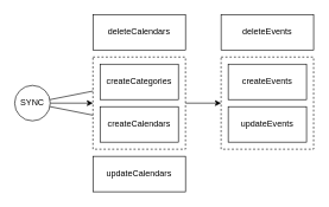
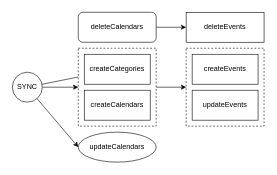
- <mxCell id="8" value="deleteCalendars" style="rounded=0;whiteSpace=wrap;html=1;" vertex="1" parent="1"><mxGeometry x="130" y="20" width="130" height="50" as="geometry" /></mxCell>
+ <mxCell id="8" value="deleteCalendars" style="whiteSpace=wrap;html=1;rounded=1;" vertex="1" parent="1"><mxGeometry x="130" y="20" width="130" height="50" as="geometry" /></mxCell>
+ <mxCell id="7" style="edgeStyle=orthogonalEdgeStyle;rounded=0;orthogonalLoop=1;jettySize=auto;html=1;" edge="1" parent="1" source="8" target="10"><mxGeometry relative="1" as="geometry" /></mxCell>
- <mxCell id="5" style="edgeStyle=none;rounded=0;orthogonalLoop=1;jettySize=auto;html=1;" edge="1" parent="1" source="6" target="13"><mxGeometry relative="1" as="geometry" /></mxCell>
+ <mxCell id="5" style="edgeStyle=none;rounded=0;orthogonalLoop=1;jettySize=auto;html=1;entryX=0;entryY=0.5;entryDx=0;entryDy=0;" edge="1" parent="1" source="6" target="9"><mxGeometry relative="1" as="geometry" /></mxCell>
- <mxCell id="9" value="updateCalendars" style="rounded=0;whiteSpace=wrap;html=1;" vertex="1" parent="1"><mxGeometry x="130" y="220" width="130" height="50" as="geometry" /></mxCell>
+ <mxCell id="9" value="updateCalendars" style="ellipse;whiteSpace=wrap;html=1;" vertex="1" parent="1"><mxGeometry x="130" y="220" width="130" height="50" as="geometry" /></mxCell>
